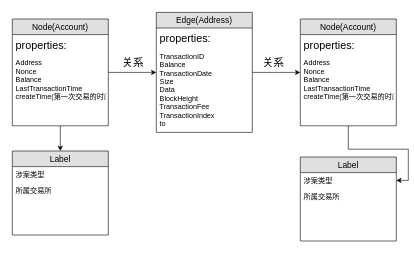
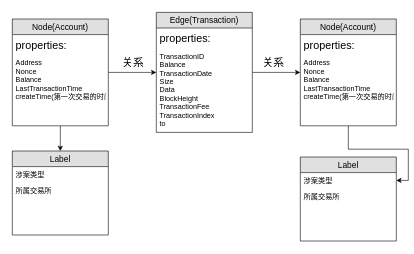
- <mxCell id="20" value="Edge(Address)" style="swimlane;fontStyle=0;childLayout=stackLayout;horizontal=1;startSize=26;fillColor=#e0e0e0;horizontalStack=0;resizeParent=1;resizeParentMax=0;resizeLast=0;collapsible=1;marginBottom=0;swimlaneFillColor=#ffffff;align=center;fontSize=14;" parent="1" vertex="1"><mxGeometry x="260" y="20" width="160" height="200" as="geometry" /></mxCell>
+ <mxCell id="20" value="Edge(Transaction)" style="swimlane;fontStyle=0;childLayout=stackLayout;horizontal=1;startSize=26;fillColor=#e0e0e0;horizontalStack=0;resizeParent=1;resizeParentMax=0;resizeLast=0;collapsible=1;marginBottom=0;swimlaneFillColor=#ffffff;align=center;fontSize=14;" parent="1" vertex="1"><mxGeometry x="260" y="20" width="160" height="200" as="geometry" /></mxCell>
